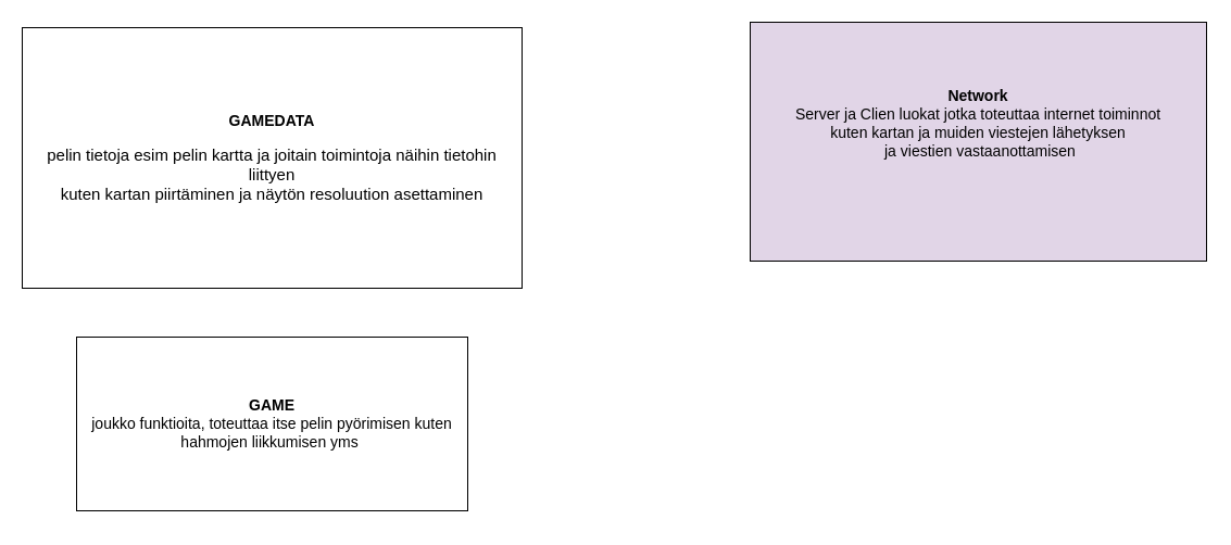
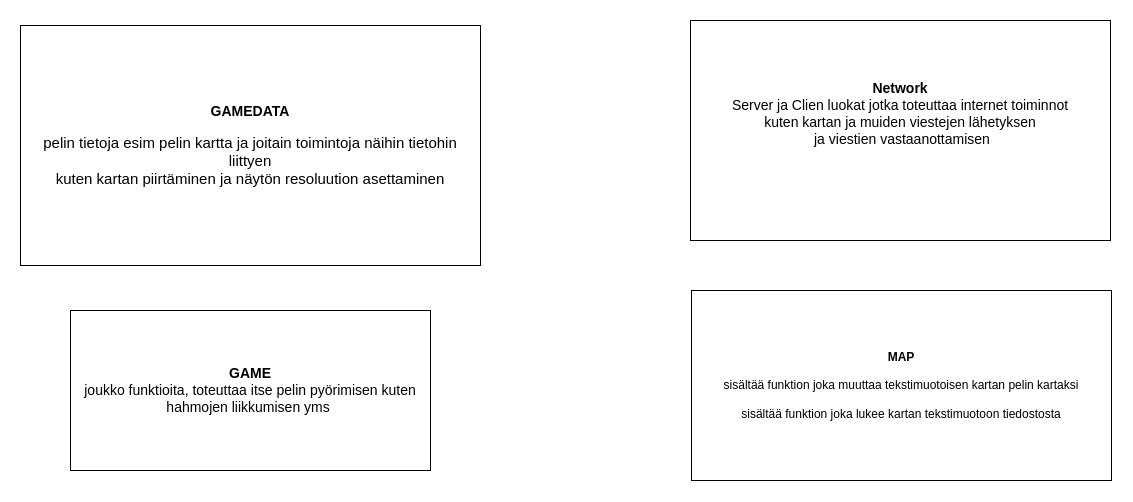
- <mxCell id="4" value="&lt;div&gt;&lt;font style=&quot;font-size: 14px;&quot;&gt;&lt;b&gt;Network&lt;/b&gt;&lt;/font&gt;&lt;/div&gt;&lt;div style=&quot;font-size: 14px;&quot;&gt;Server ja Clien luokat jotka toteuttaa internet toiminnot&lt;/div&gt;&lt;div style=&quot;font-size: 14px;&quot;&gt;kuten kartan ja muiden viestejen lähetyksen&lt;br&gt;&lt;/div&gt;&lt;div&gt;&lt;font style=&quot;font-size: 14px;&quot;&gt;&amp;nbsp;ja viestien vastaanottamisen&lt;br&gt;&lt;/font&gt;&lt;/div&gt;&lt;div&gt;&lt;font style=&quot;font-size: 14px;&quot;&gt;&lt;br&gt;&lt;/font&gt;&lt;/div&gt;&lt;div&gt;&lt;font style=&quot;font-size: 14px;&quot;&gt;&lt;br&gt;&lt;/font&gt;&lt;/div&gt;" style="rounded=0;whiteSpace=wrap;html=1;fillColor=#e1d5e7;" parent="1" vertex="1"><mxGeometry x="690" y="20" width="420" height="220" as="geometry" /></mxCell>
+ <mxCell id="4" value="&lt;div&gt;&lt;font style=&quot;font-size: 14px;&quot;&gt;&lt;b&gt;Network&lt;/b&gt;&lt;/font&gt;&lt;/div&gt;&lt;div style=&quot;font-size: 14px;&quot;&gt;Server ja Clien luokat jotka toteuttaa internet toiminnot&lt;/div&gt;&lt;div style=&quot;font-size: 14px;&quot;&gt;kuten kartan ja muiden viestejen lähetyksen&lt;br&gt;&lt;/div&gt;&lt;div&gt;&lt;font style=&quot;font-size: 14px;&quot;&gt;&amp;nbsp;ja viestien vastaanottamisen&lt;br&gt;&lt;/font&gt;&lt;/div&gt;&lt;div&gt;&lt;font style=&quot;font-size: 14px;&quot;&gt;&lt;br&gt;&lt;/font&gt;&lt;/div&gt;&lt;div&gt;&lt;font style=&quot;font-size: 14px;&quot;&gt;&lt;br&gt;&lt;/font&gt;&lt;/div&gt;" style="rounded=0;whiteSpace=wrap;html=1;" parent="1" vertex="1"><mxGeometry x="690" y="20" width="420" height="220" as="geometry" /></mxCell>
+ <mxCell id="5" value="&lt;div&gt;&lt;b&gt;MAP&lt;/b&gt;&lt;/div&gt;&lt;div&gt;&lt;br&gt;&lt;/div&gt;&lt;div&gt;sisältää funktion joka muuttaa tekstimuotoisen kartan pelin kartaksi&lt;br&gt;&lt;/div&gt;&lt;div&gt;&lt;br&gt;&lt;/div&gt;&lt;div&gt;sisältää funktion joka lukee kartan tekstimuotoon tiedostosta&lt;br&gt;&lt;/div&gt;" style="rounded=0;whiteSpace=wrap;html=1;" parent="1" vertex="1"><mxGeometry x="691" y="290" width="420" height="190" as="geometry" /></mxCell>
